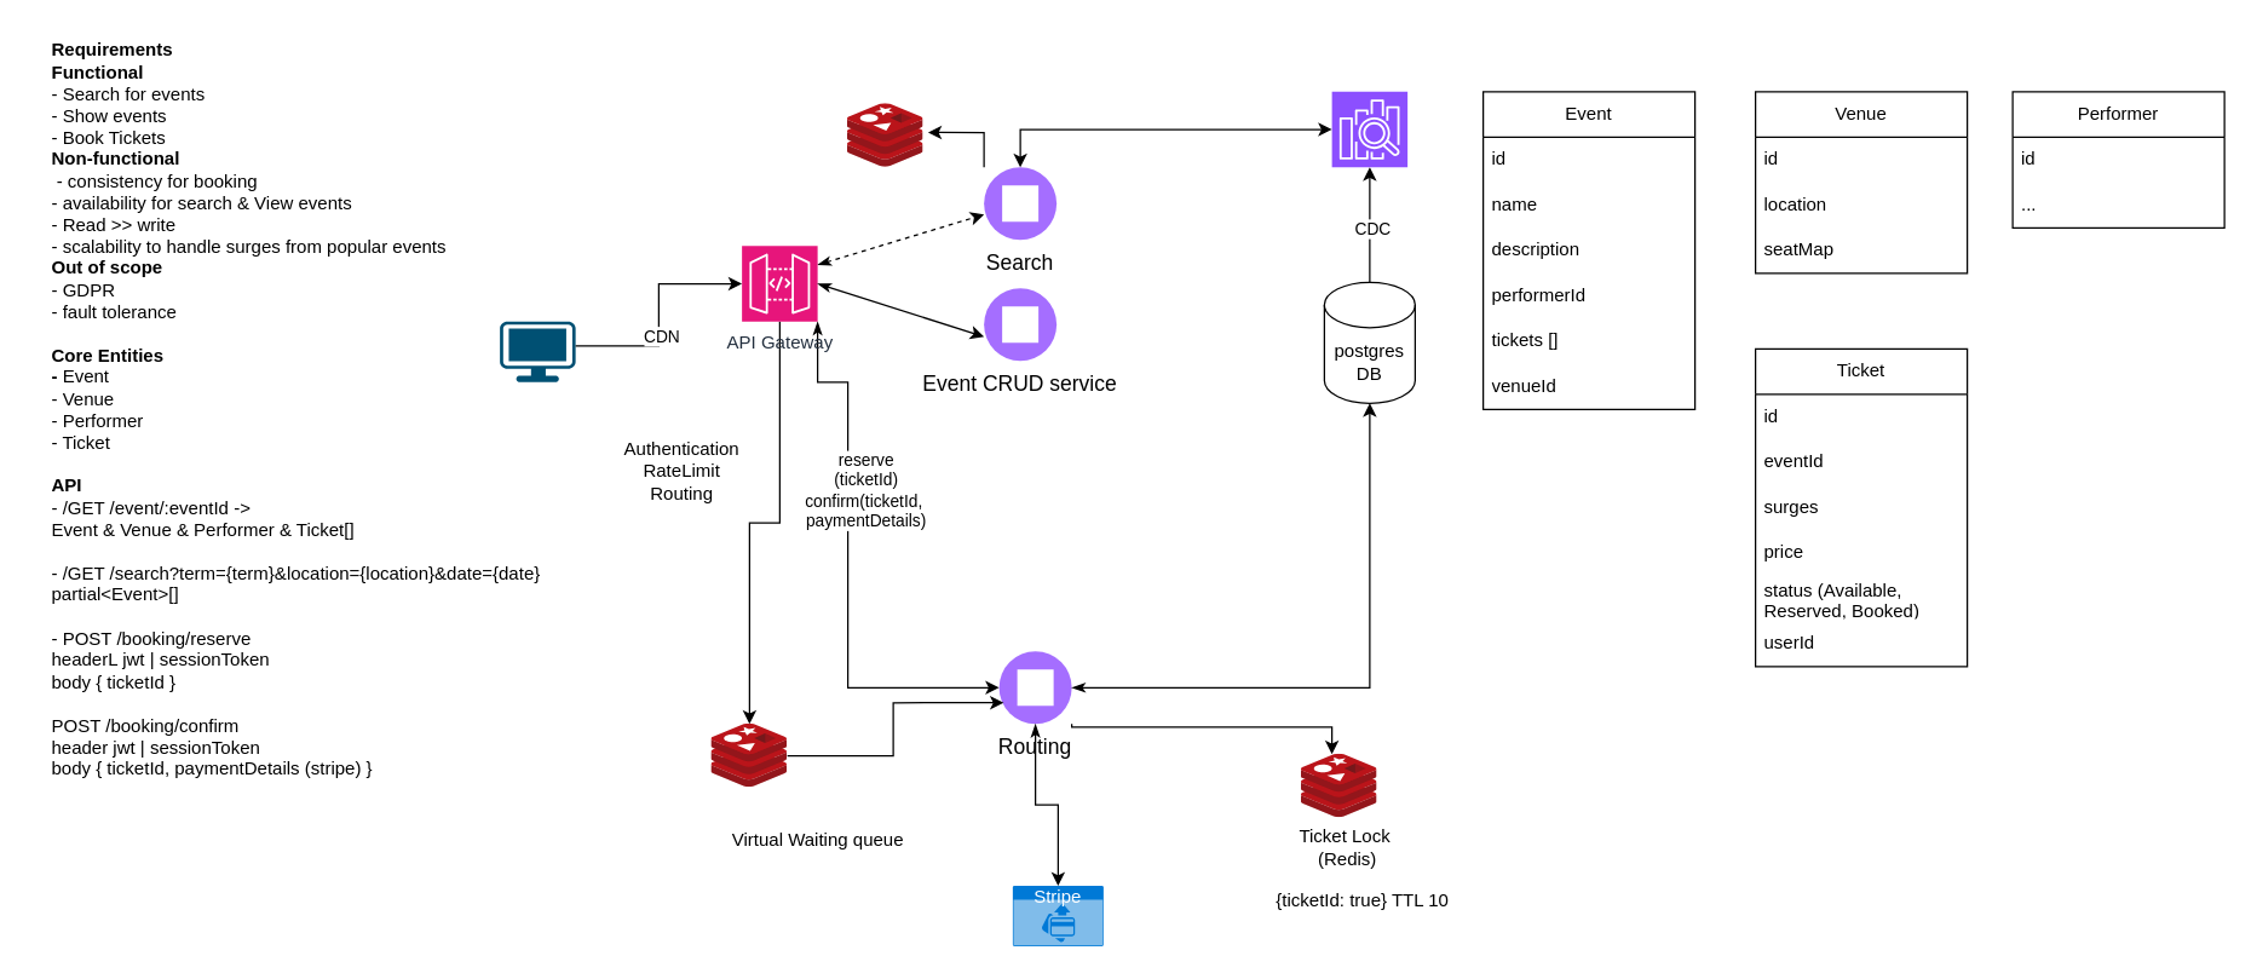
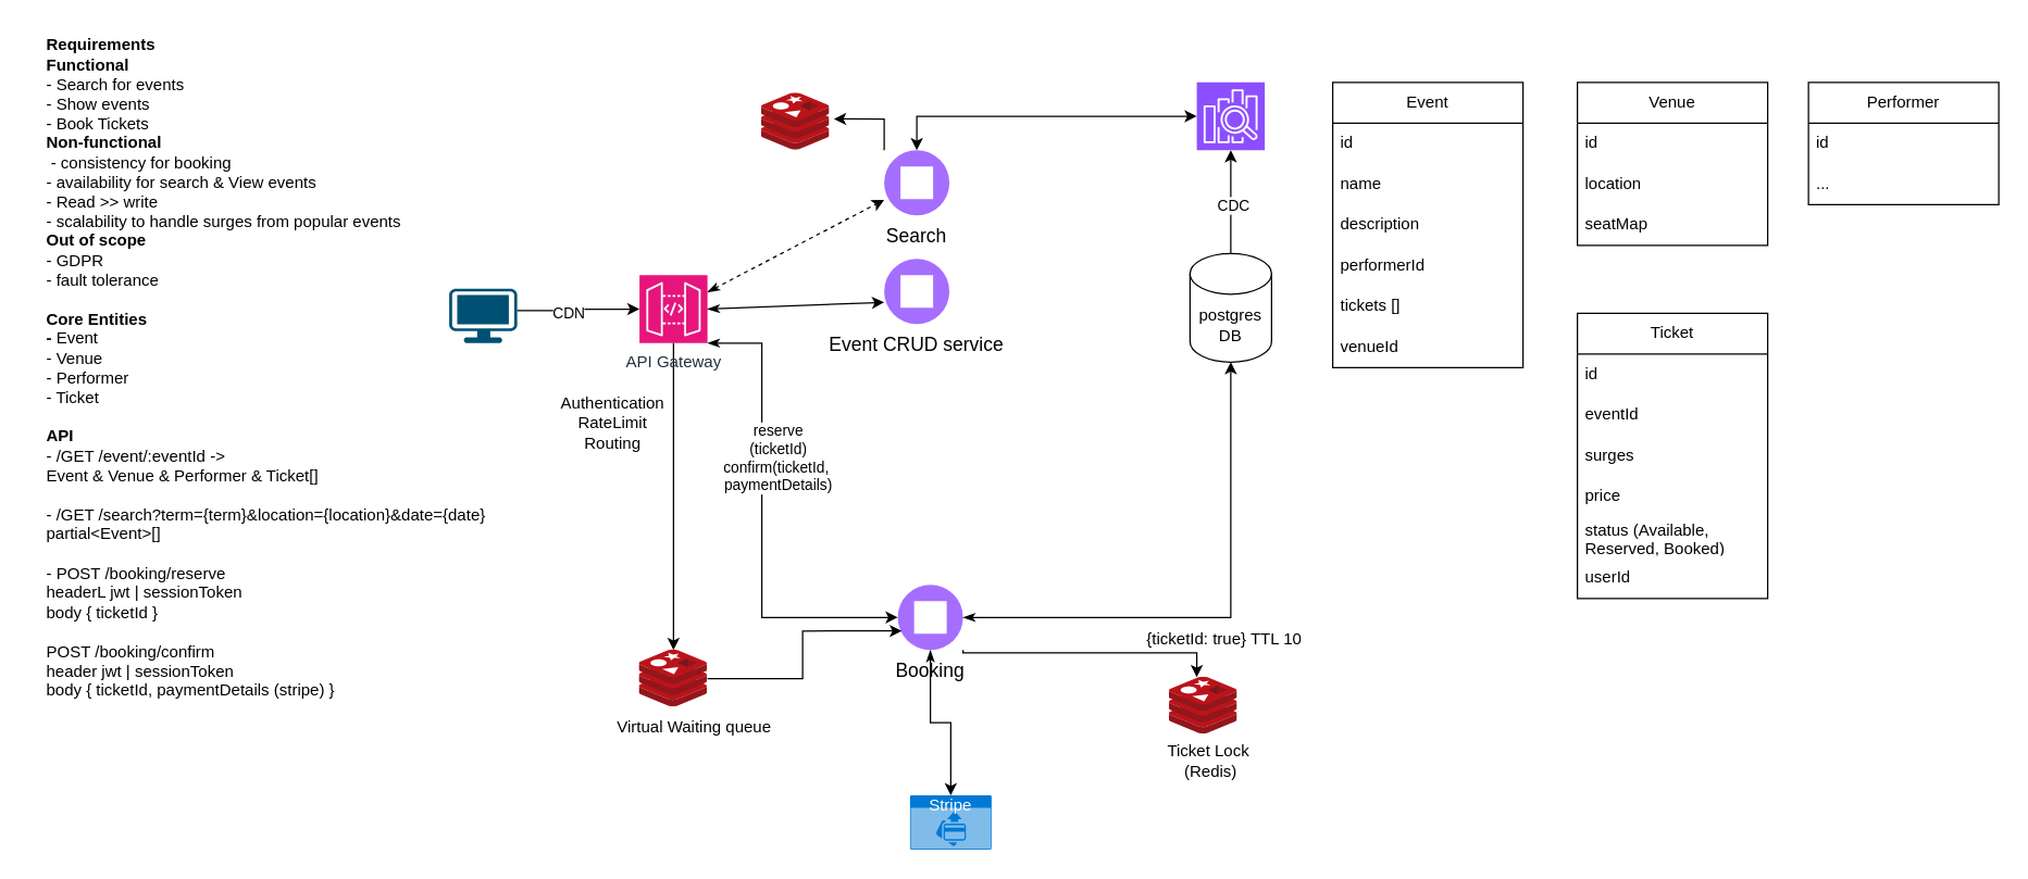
- <mxCell id="7" value="API Gateway" style="sketch=0;points=[[0,0,0],[0.25,0,0],[0.5,0,0],[0.75,0,0],[1,0,0],[0,1,0],[0.25,1,0],[0.5,1,0],[0.75,1,0],[1,1,0],[0,0.25,0],[0,0.5,0],[0,0.75,0],[1,0.25,0],[1,0.5,0],[1,0.75,0]];outlineConnect=0;fontColor=#232F3E;fillColor=#E7157B;strokeColor=#ffffff;dashed=0;verticalLabelPosition=bottom;verticalAlign=top;align=center;html=1;fontSize=12;fontStyle=0;aspect=fixed;shape=mxgraph.aws4.resourceIcon;resIcon=mxgraph.aws4.api_gateway;" vertex="1" parent="1"><mxGeometry x="490" y="162" width="50" height="50" as="geometry" /></mxCell>
+ <mxCell id="7" value="API Gateway" style="sketch=0;points=[[0,0,0],[0.25,0,0],[0.5,0,0],[0.75,0,0],[1,0,0],[0,1,0],[0.25,1,0],[0.5,1,0],[0.75,1,0],[1,1,0],[0,0.25,0],[0,0.5,0],[0,0.75,0],[1,0.25,0],[1,0.5,0],[1,0.75,0]];outlineConnect=0;fontColor=#232F3E;fillColor=#E7157B;strokeColor=#ffffff;dashed=0;verticalLabelPosition=bottom;verticalAlign=top;align=center;html=1;fontSize=12;fontStyle=0;aspect=fixed;shape=mxgraph.aws4.resourceIcon;resIcon=mxgraph.aws4.api_gateway;" vertex="1" parent="1"><mxGeometry x="470" y="202" width="50" height="50" as="geometry" /></mxCell>
- <mxCell id="8" value="Routing" style="shape=ellipse;fillColor=#A56EFF;aspect=fixed;resizable=0;labelPosition=center;verticalLabelPosition=bottom;align=center;verticalAlign=top;strokeColor=none;fontSize=14;" vertex="1" parent="1"><mxGeometry x="660" y="430" width="48" height="48" as="geometry" /></mxCell>
+ <mxCell id="8" value="Booking" style="shape=ellipse;fillColor=#A56EFF;aspect=fixed;resizable=0;labelPosition=center;verticalLabelPosition=bottom;align=center;verticalAlign=top;strokeColor=none;fontSize=14;" vertex="1" parent="1"><mxGeometry x="660" y="430" width="48" height="48" as="geometry" /></mxCell>
- <mxCell id="55" value="Virtual Waiting queue" style="text;html=1;align=center;verticalAlign=middle;resizable=0;points=[];autosize=1;strokeColor=none;fillColor=none;" vertex="1" parent="1"><mxGeometry x="470" y="540" width="140" height="30" as="geometry" /></mxCell>
+ <mxCell id="55" value="Virtual Waiting queue" style="text;html=1;align=center;verticalAlign=middle;resizable=0;points=[];autosize=1;strokeColor=none;fillColor=none;" vertex="1" parent="1"><mxGeometry x="440" y="520" width="140" height="30" as="geometry" /></mxCell>
- <mxCell id="52" value="{ticketId: true} TTL 10" style="text;html=1;align=center;verticalAlign=middle;resizable=0;points=[];autosize=1;strokeColor=none;fillColor=none;" vertex="1" parent="1"><mxGeometry x="830" y="580" width="140" height="30" as="geometry" /></mxCell>
+ <mxCell id="52" value="{ticketId: true} TTL 10" style="text;html=1;align=center;verticalAlign=middle;resizable=0;points=[];autosize=1;strokeColor=none;fillColor=none;" vertex="1" parent="1"><mxGeometry x="830" y="455" width="140" height="30" as="geometry" /></mxCell>
